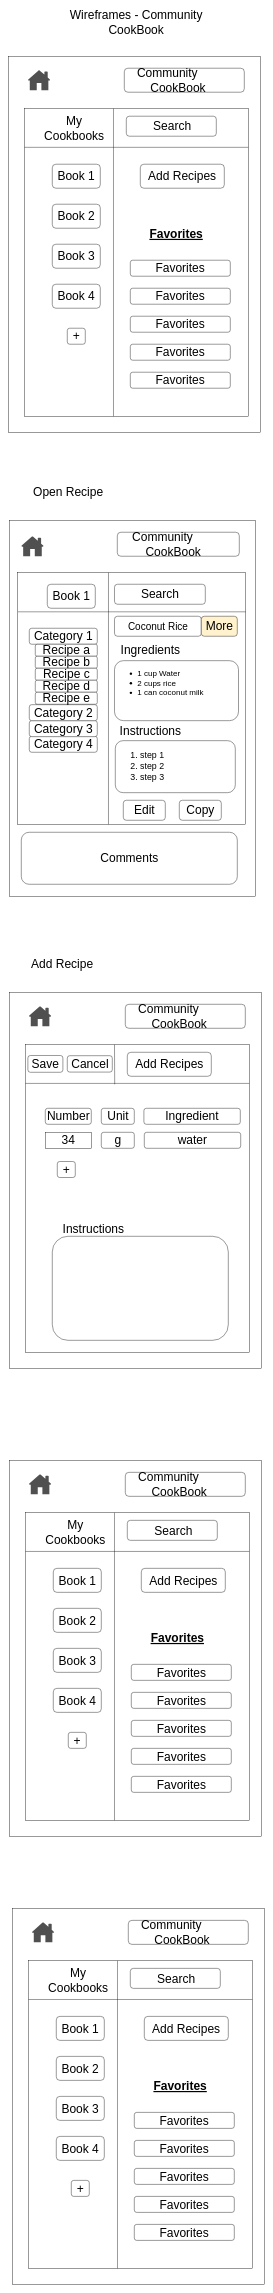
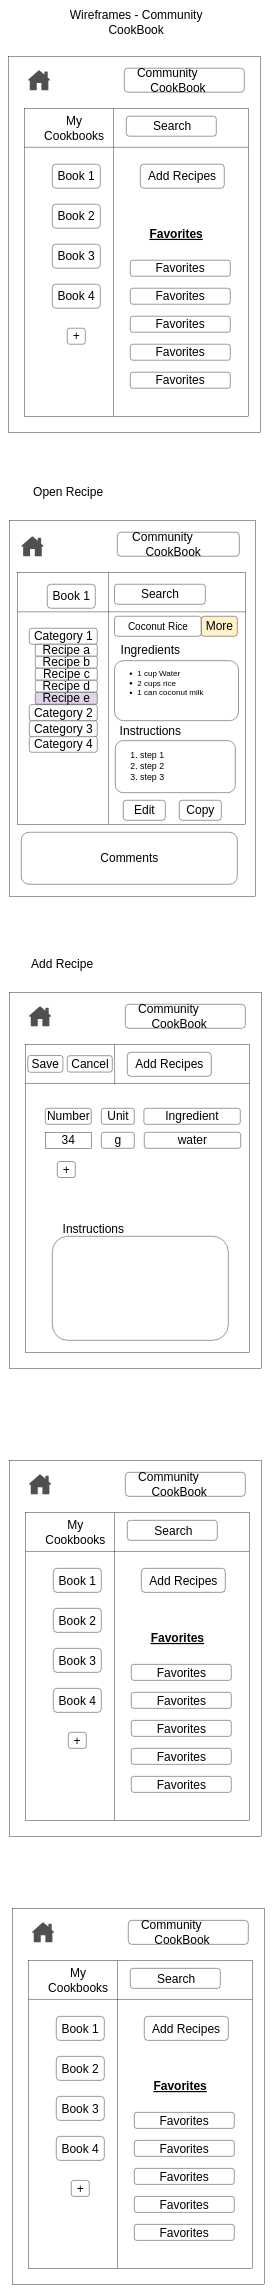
- <mxCell id="40" value="Recipe e" style="rounded=1;whiteSpace=wrap;html=1;glass=0;fontSize=30;" vertex="1" parent="1"><mxGeometry x="87.5" y="1730" width="155" height="30" as="geometry" /></mxCell>
+ <mxCell id="40" value="Recipe e" style="rounded=1;whiteSpace=wrap;html=1;glass=0;fontSize=30;fillColor=#e1d5e7;" vertex="1" parent="1"><mxGeometry x="87.5" y="1730" width="155" height="30" as="geometry" /></mxCell>
